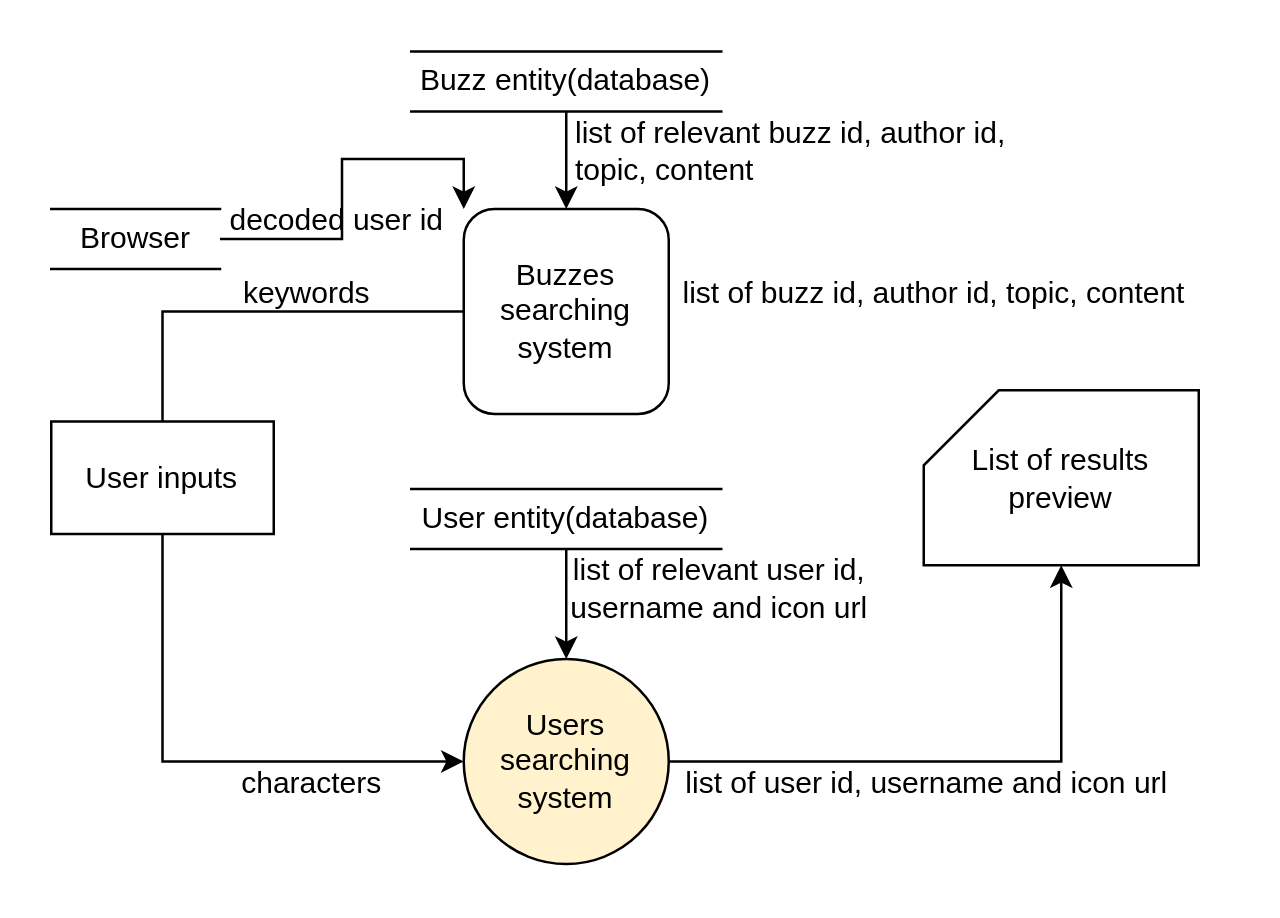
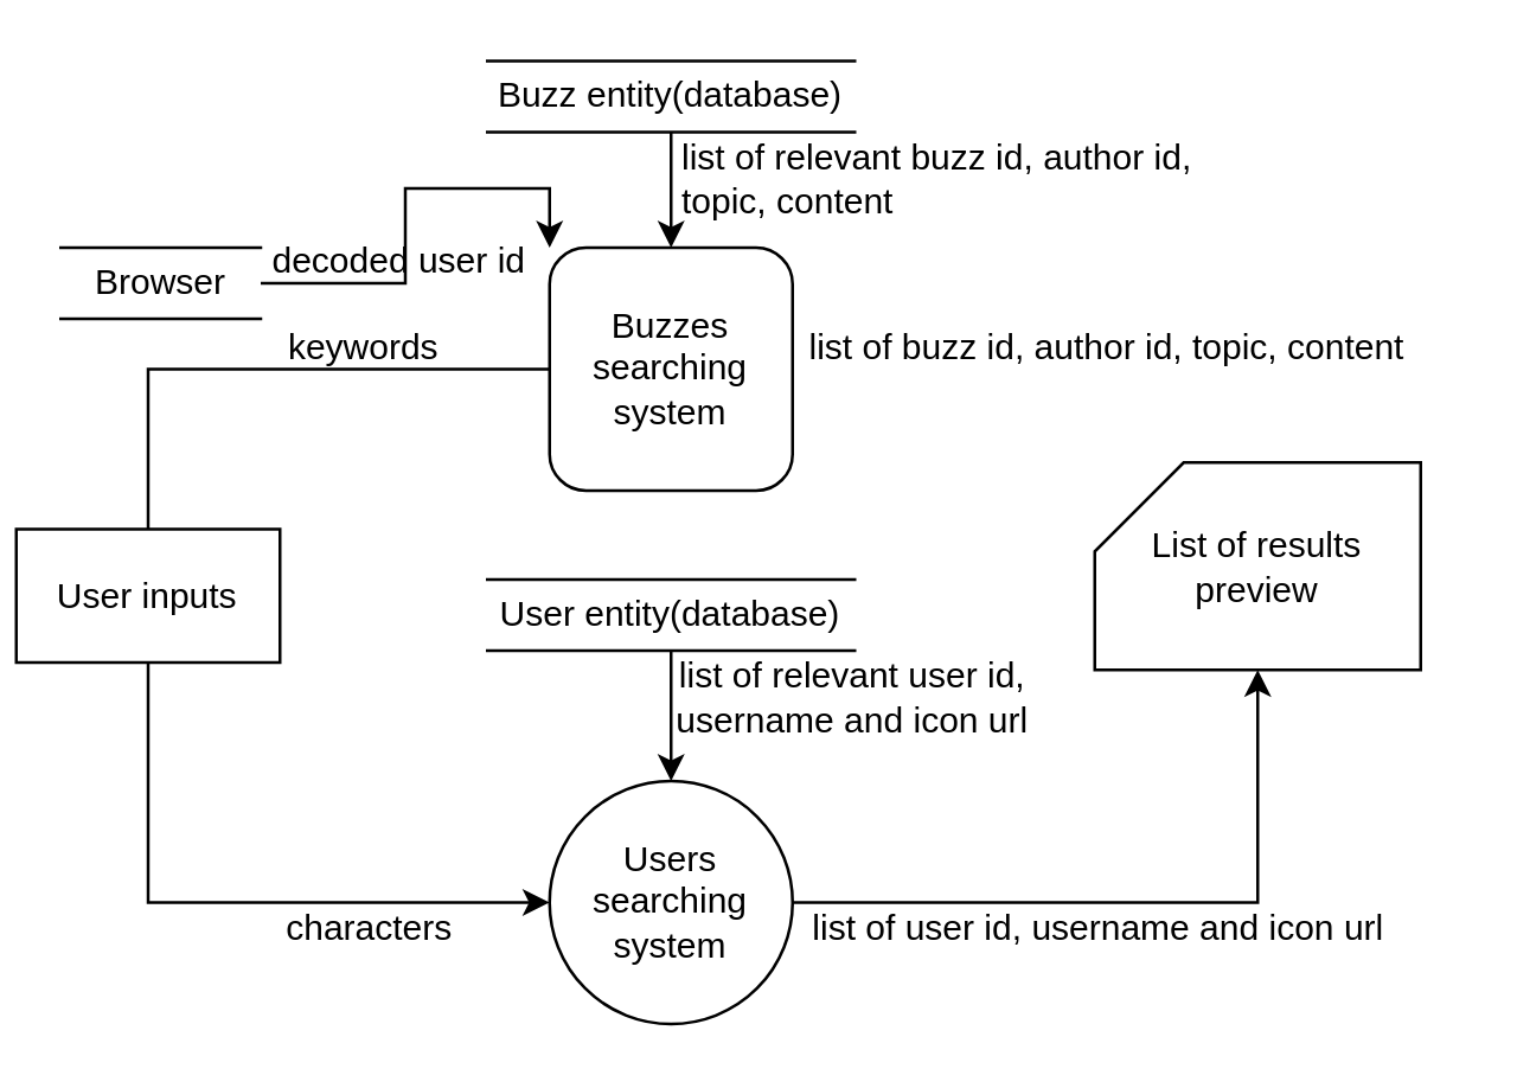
- <mxCell id="10" value="User inputs" style="rounded=0;whiteSpace=wrap;html=1;" parent="1" vertex="1"><mxGeometry x="20" y="168" width="89" height="45" as="geometry" /></mxCell>
+ <mxCell id="10" value="User inputs" style="rounded=0;whiteSpace=wrap;html=1;" parent="1" vertex="1"><mxGeometry x="5" y="178" width="89" height="45" as="geometry" /></mxCell>
- <mxCell id="12" value="Users searching system" style="ellipse;whiteSpace=wrap;html=1;aspect=fixed;fillColor=#fff2cc;" parent="1" vertex="1"><mxGeometry x="185" y="263" width="82" height="82" as="geometry" /></mxCell>
+ <mxCell id="12" value="Users searching system" style="ellipse;whiteSpace=wrap;html=1;aspect=fixed;" parent="1" vertex="1"><mxGeometry x="185" y="263" width="82" height="82" as="geometry" /></mxCell>
